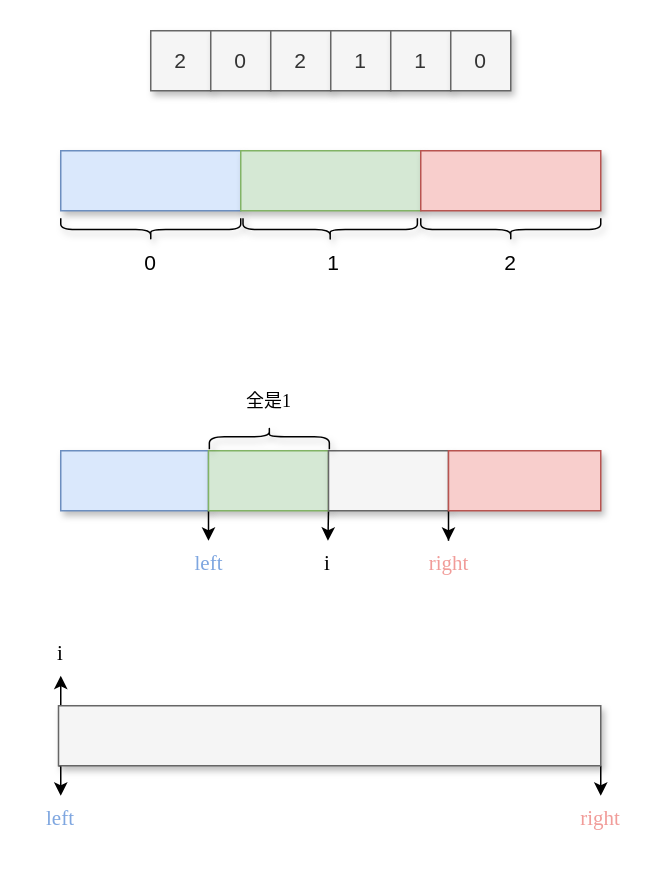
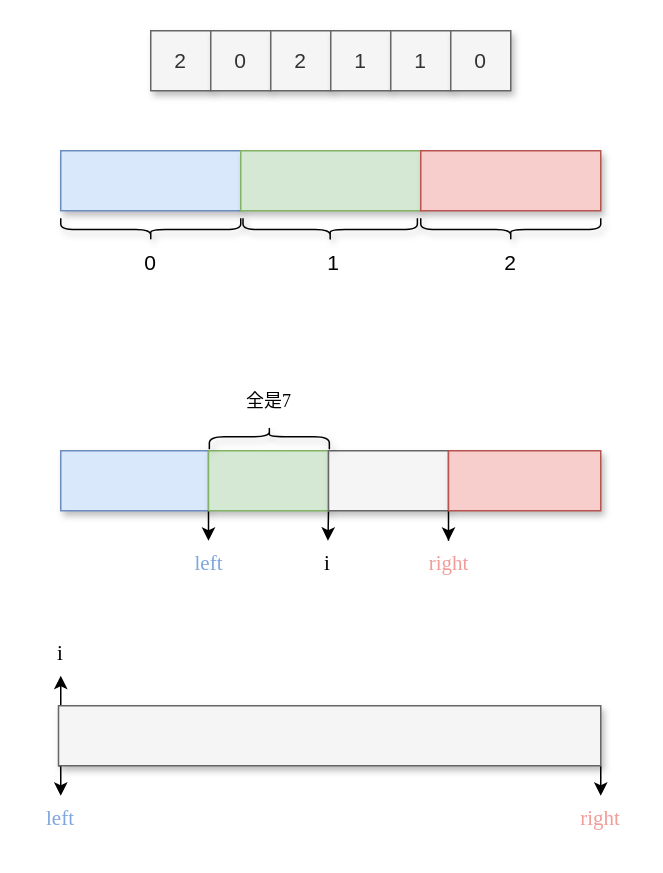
- <mxCell id="35" value="&lt;font style=&quot;font-size: 12px&quot;&gt;全是1&lt;/font&gt;" style="text;html=1;strokeColor=none;fillColor=none;align=center;verticalAlign=middle;whiteSpace=wrap;rounded=0;shadow=1;fontFamily=Comic Sans MS;fontSize=14;fontColor=#000000;" vertex="1" parent="1"><mxGeometry x="148.5" y="251.57" width="60" height="30" as="geometry" /></mxCell>
+ <mxCell id="35" value="&lt;font style=&quot;font-size: 12px&quot;&gt;全是7&lt;/font&gt;" style="text;html=1;strokeColor=none;fillColor=none;align=center;verticalAlign=middle;whiteSpace=wrap;rounded=0;shadow=1;fontFamily=Comic Sans MS;fontSize=14;fontColor=#000000;" vertex="1" parent="1"><mxGeometry x="148.5" y="251.57" width="60" height="30" as="geometry" /></mxCell>
